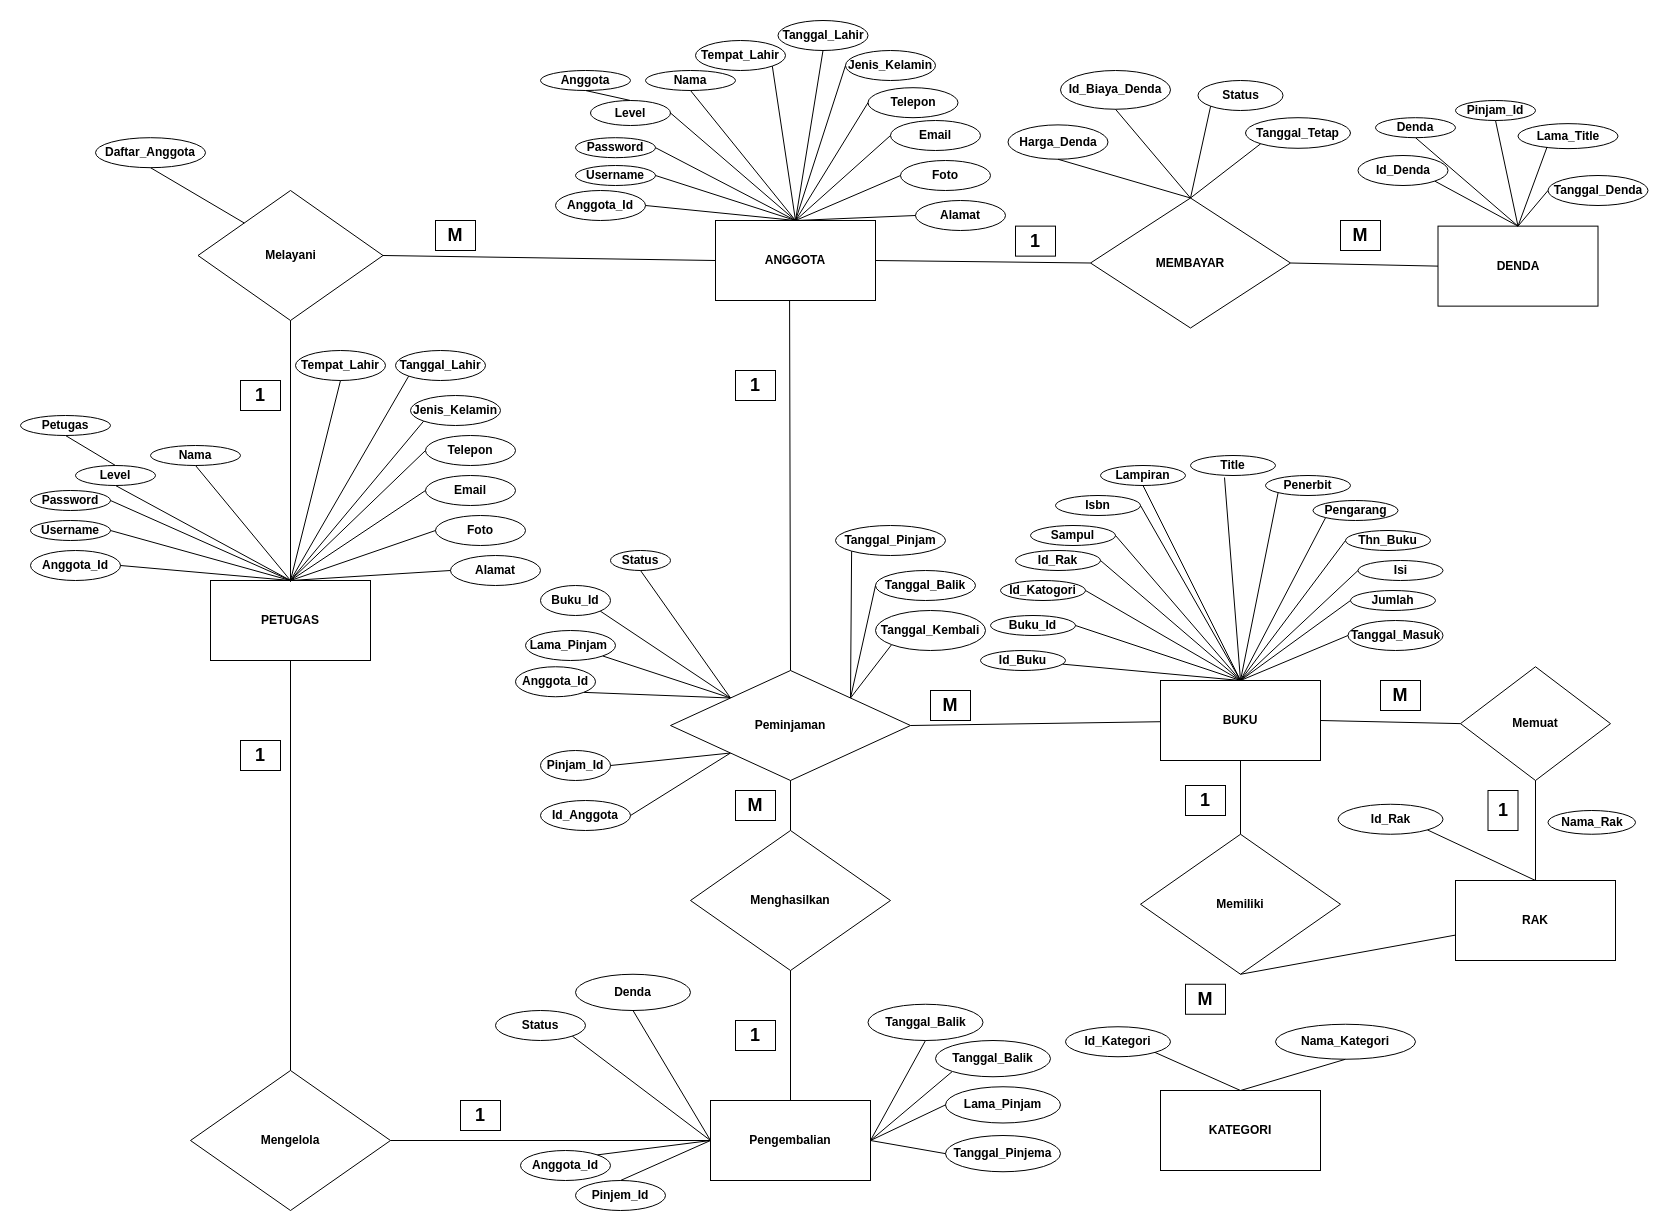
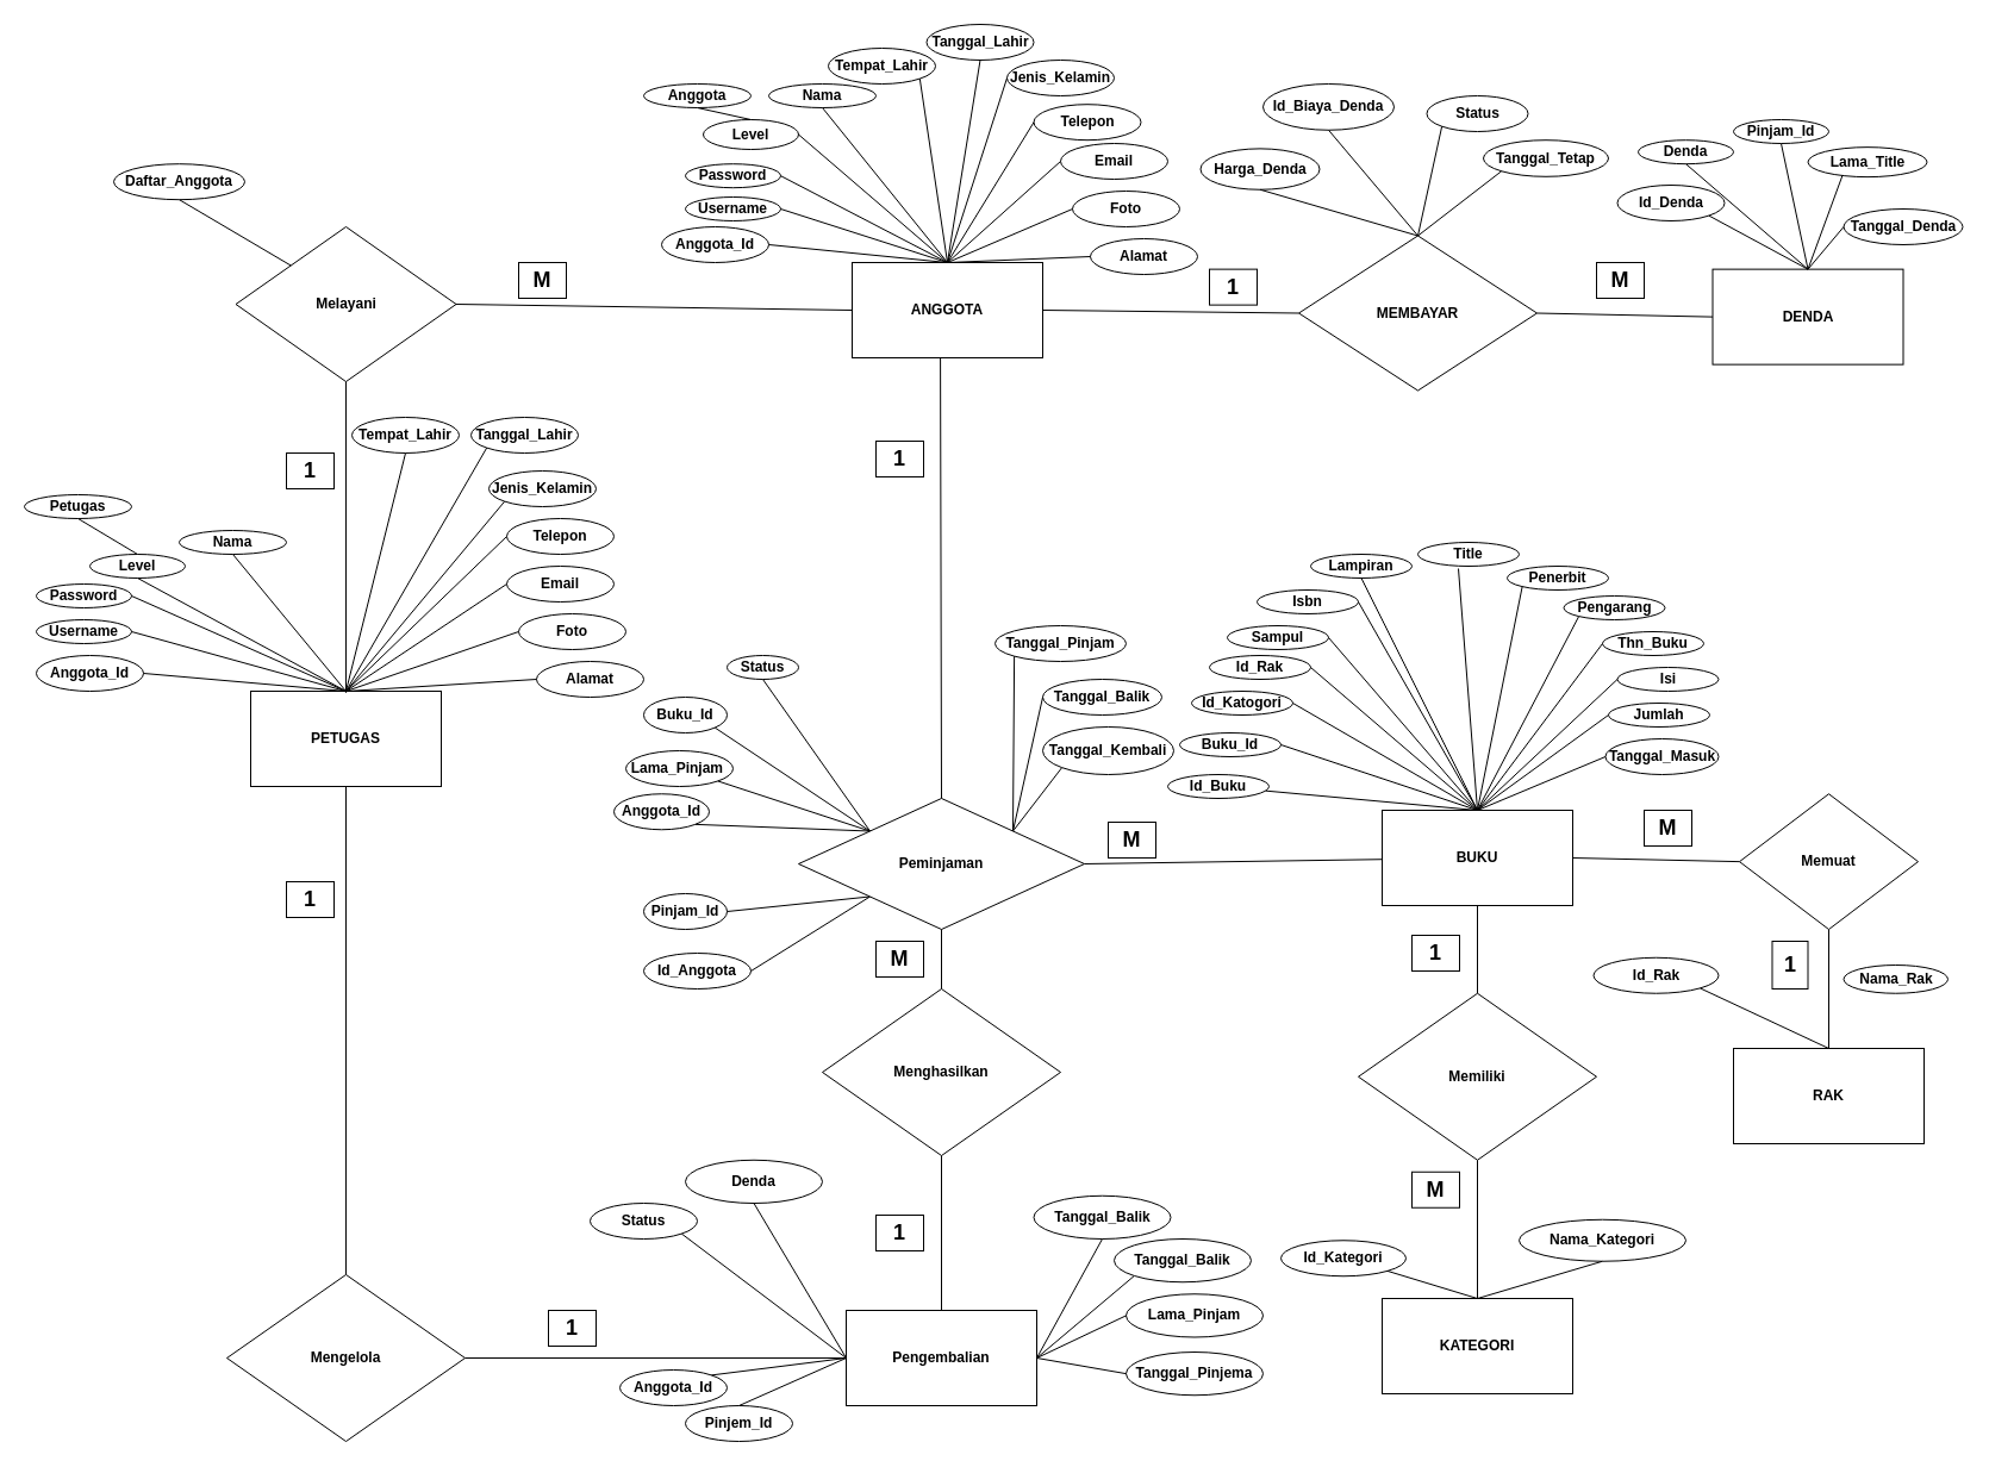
- <mxCell id="90" value="" style="endArrow=none;html=1;rounded=0;exitX=0.5;exitY=1;exitDx=0;exitDy=0;endFill=0;fontStyle=1;" parent="1" source="88" target="54" edge="1"><mxGeometry width="50" height="50" relative="1" as="geometry"><mxPoint x="1200" y="910" as="sourcePoint" /><mxPoint x="1250" y="860" as="targetPoint" /></mxGeometry></mxCell>
+ <mxCell id="90" value="" style="endArrow=none;html=1;rounded=0;entryX=0.5;entryY=0;entryDx=0;entryDy=0;exitX=0.5;exitY=1;exitDx=0;exitDy=0;endFill=0;fontStyle=1" parent="1" source="88" target="49" edge="1"><mxGeometry width="50" height="50" relative="1" as="geometry"><mxPoint x="1200" y="910" as="sourcePoint" /><mxPoint x="1250" y="860" as="targetPoint" /></mxGeometry></mxCell>
- <mxCell id="50" value="Id_Kategori" style="ellipse;whiteSpace=wrap;html=1;fontStyle=1" parent="1" vertex="1"><mxGeometry x="1065" y="1026.25" width="105" height="30" as="geometry" /></mxCell>
+ <mxCell id="50" value="Id_Kategori" style="ellipse;whiteSpace=wrap;html=1;fontStyle=1" parent="1" vertex="1"><mxGeometry x="1075" y="1041.25" width="105" height="30" as="geometry" /></mxCell>
